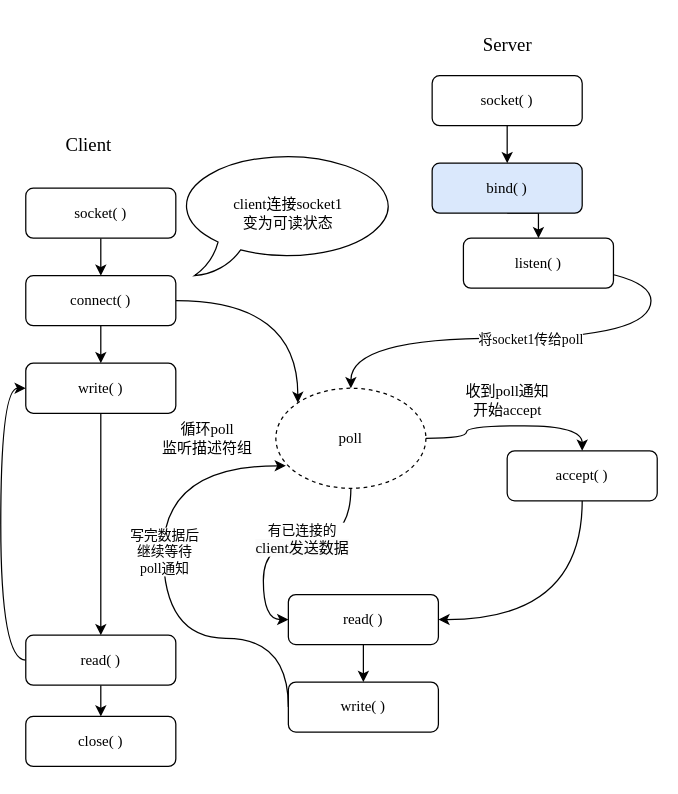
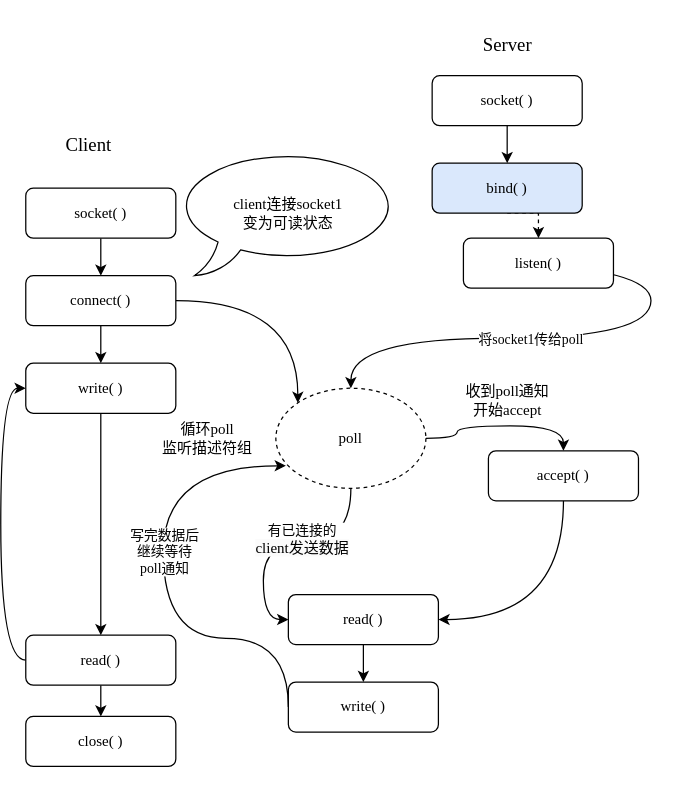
- <mxCell id="6" style="edgeStyle=orthogonalEdgeStyle;rounded=0;orthogonalLoop=1;jettySize=auto;html=1;exitX=0.5;exitY=1;exitDx=0;exitDy=0;entryX=0.5;entryY=0;entryDx=0;entryDy=0;" edge="1" parent="1" source="7" target="10"><mxGeometry relative="1" as="geometry" /></mxCell>
+ <mxCell id="6" style="edgeStyle=orthogonalEdgeStyle;rounded=0;orthogonalLoop=1;jettySize=auto;html=1;exitX=0.5;exitY=1;exitDx=0;exitDy=0;entryX=0.5;entryY=0;entryDx=0;entryDy=0;dashed=1;" edge="1" parent="1" source="7" target="10"><mxGeometry relative="1" as="geometry" /></mxCell>
- <mxCell id="5" value="accept( )" style="rounded=1;whiteSpace=wrap;html=1;fontFamily=Maple Mono SC NF;" vertex="1" parent="1"><mxGeometry x="405" y="360" width="120" height="40" as="geometry" /></mxCell>
+ <mxCell id="5" value="accept( )" style="rounded=1;whiteSpace=wrap;html=1;fontFamily=Maple Mono SC NF;" vertex="1" parent="1"><mxGeometry x="390" y="360" width="120" height="40" as="geometry" /></mxCell>
